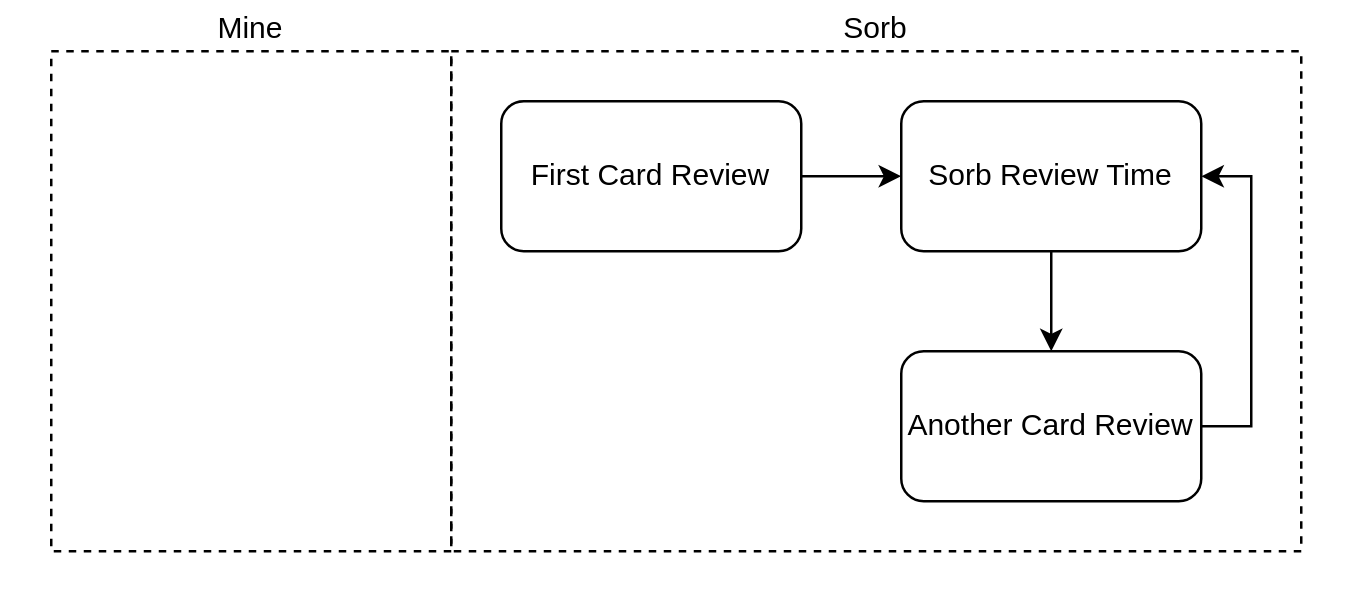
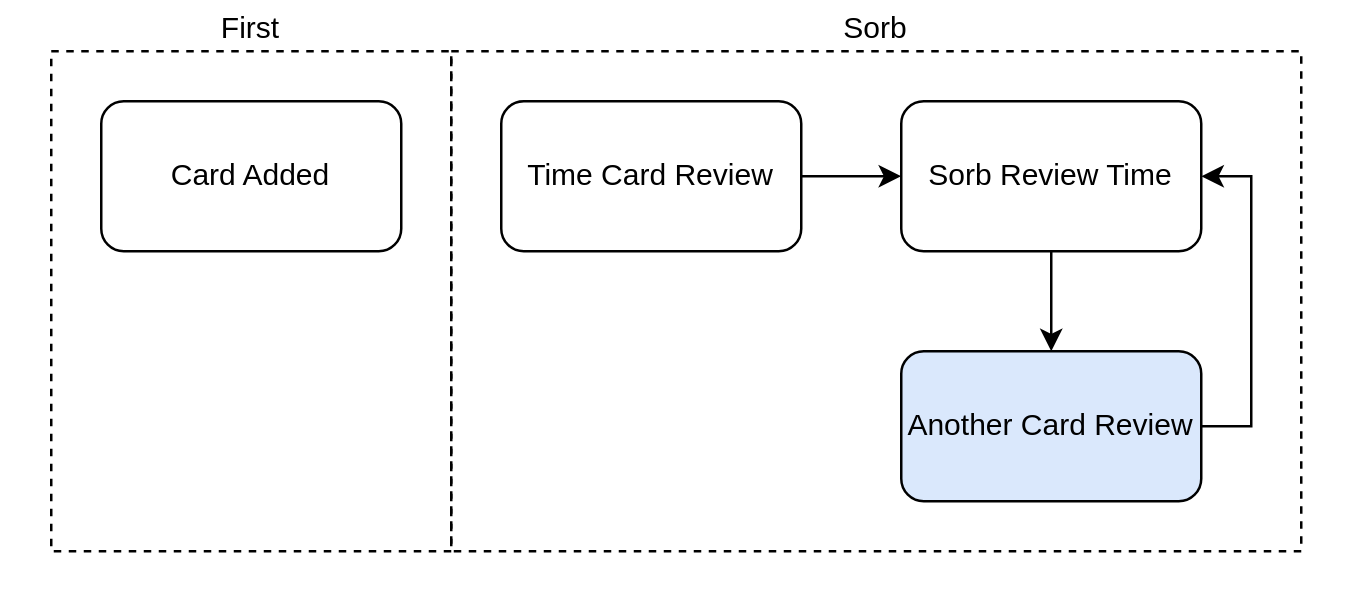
- <mxCell id="10" value="Mine" style="rounded=0;whiteSpace=wrap;html=1;fillColor=none;dashed=1;labelPosition=center;verticalLabelPosition=top;align=center;verticalAlign=bottom;" vertex="1" parent="1"><mxGeometry x="20" y="20" width="160" height="200" as="geometry" /></mxCell>
+ <mxCell id="10" value="First" style="rounded=0;whiteSpace=wrap;html=1;fillColor=none;dashed=1;labelPosition=center;verticalLabelPosition=top;align=center;verticalAlign=bottom;" vertex="1" parent="1"><mxGeometry x="20" y="20" width="160" height="200" as="geometry" /></mxCell>
+ <mxCell id="3" value="Card Added" style="rounded=1;whiteSpace=wrap;html=1;" vertex="1" parent="1"><mxGeometry x="40" y="40" width="120" height="60" as="geometry" /></mxCell>
- <mxCell id="5" value="First Card Review" style="whiteSpace=wrap;html=1;rounded=1;" vertex="1" parent="1"><mxGeometry x="200" y="40" width="120" height="60" as="geometry" /></mxCell>
+ <mxCell id="5" value="Time Card Review" style="whiteSpace=wrap;html=1;rounded=1;" vertex="1" parent="1"><mxGeometry x="200" y="40" width="120" height="60" as="geometry" /></mxCell>
- <mxCell id="9" value="Another Card Review" style="whiteSpace=wrap;html=1;rounded=1;" vertex="1" parent="1"><mxGeometry x="360" y="140" width="120" height="60" as="geometry" /></mxCell>
+ <mxCell id="9" value="Another Card Review" style="whiteSpace=wrap;html=1;rounded=1;fillColor=#dae8fc;" vertex="1" parent="1"><mxGeometry x="360" y="140" width="120" height="60" as="geometry" /></mxCell>
